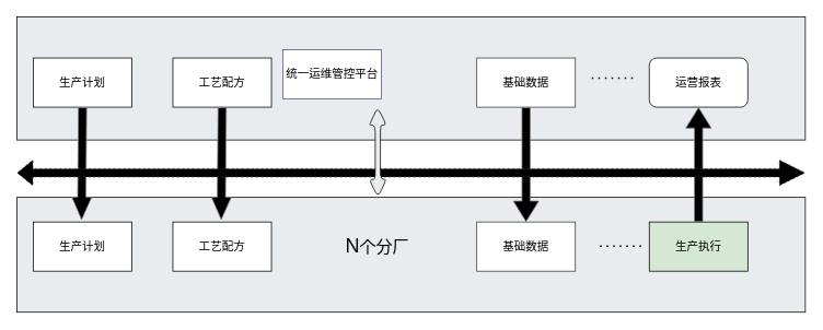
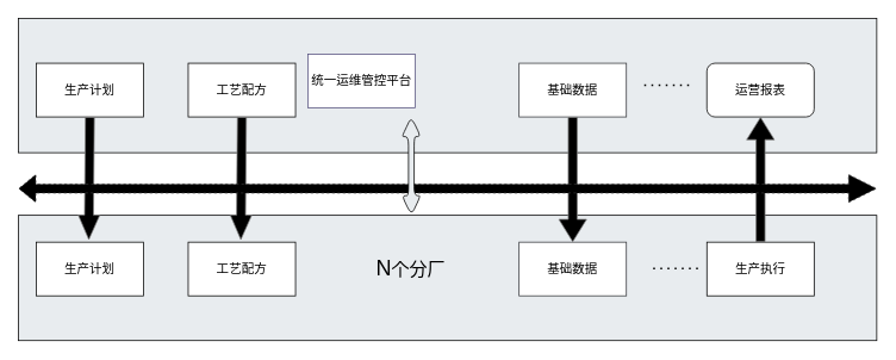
- <mxCell id="14" value="&lt;font style=&quot;font-size: 14px&quot;&gt;生产执行&lt;/font&gt;" style="rounded=0;whiteSpace=wrap;html=1;fillColor=#d5e8d4;" parent="1" vertex="1"><mxGeometry x="790" y="270" width="120" height="60" as="geometry" /></mxCell>
+ <mxCell id="14" value="&lt;font style=&quot;font-size: 14px&quot;&gt;生产执行&lt;/font&gt;" style="rounded=0;whiteSpace=wrap;html=1;fillColor=#FFFFFF;" parent="1" vertex="1"><mxGeometry x="790" y="270" width="120" height="60" as="geometry" /></mxCell>
